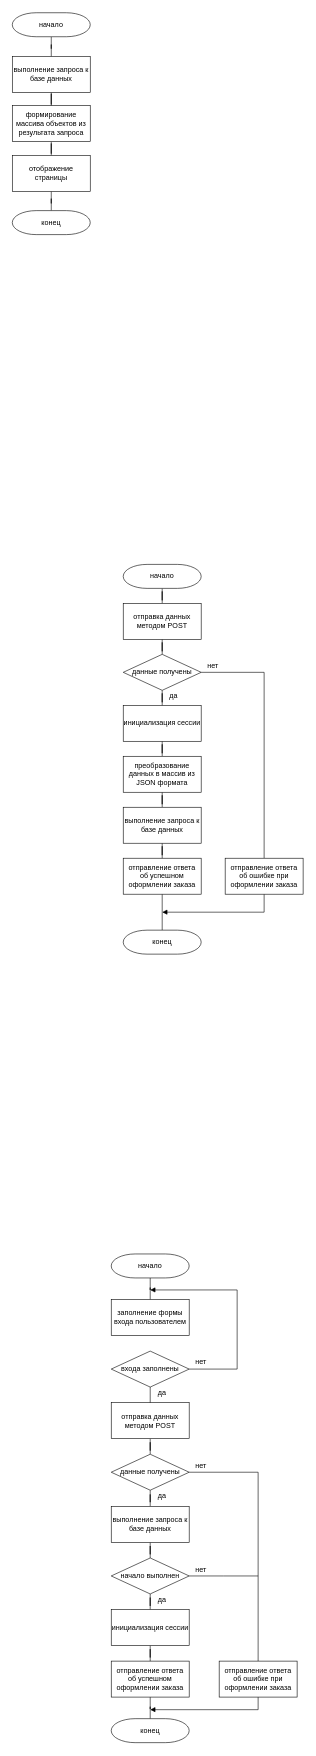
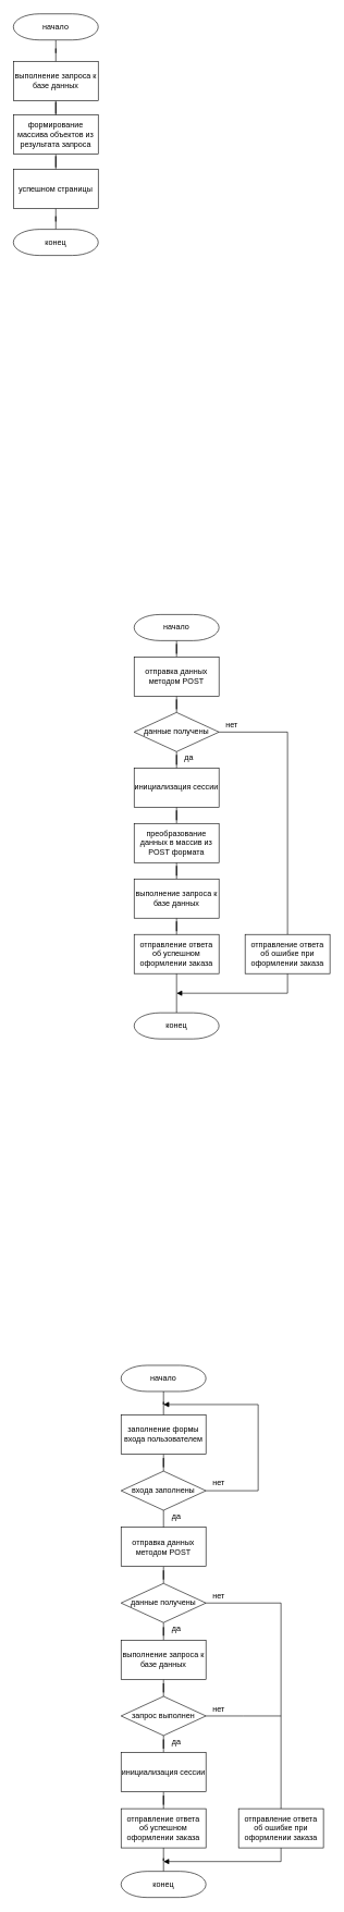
- <mxCell id="9" value="отображение страницы" style="rounded=0;whiteSpace=wrap;html=1;strokeWidth=1;" vertex="1" parent="1"><mxGeometry x="20" y="258" width="130" height="60" as="geometry" /></mxCell>
+ <mxCell id="9" value="успешном страницы" style="rounded=0;whiteSpace=wrap;html=1;strokeWidth=1;" vertex="1" parent="1"><mxGeometry x="20" y="258" width="130" height="60" as="geometry" /></mxCell>
- <mxCell id="24" value="преобразование данных в массив из JSON формата" style="rounded=0;whiteSpace=wrap;html=1;strokeWidth=1;" vertex="1" parent="1"><mxGeometry x="205" y="1260" width="130" height="60" as="geometry" /></mxCell>
+ <mxCell id="24" value="преобразование данных в массив из POST формата" style="rounded=0;whiteSpace=wrap;html=1;strokeWidth=1;" vertex="1" parent="1"><mxGeometry x="205" y="1260" width="130" height="60" as="geometry" /></mxCell>
+ <mxCell id="43" style="edgeStyle=orthogonalEdgeStyle;rounded=0;orthogonalLoop=1;jettySize=auto;html=1;entryX=0.5;entryY=0;entryDx=0;entryDy=0;endArrow=none;endFill=0;" edge="1" parent="1" source="44" target="47"><mxGeometry relative="1" as="geometry" /></mxCell>
- <mxCell id="50" value="начало выполнен" style="rhombus;whiteSpace=wrap;html=1;strokeWidth=1;" vertex="1" parent="1"><mxGeometry x="185" y="2597" width="130" height="60" as="geometry" /></mxCell>
+ <mxCell id="50" value="запрос выполнен" style="rhombus;whiteSpace=wrap;html=1;strokeWidth=1;" vertex="1" parent="1"><mxGeometry x="185" y="2597" width="130" height="60" as="geometry" /></mxCell>
